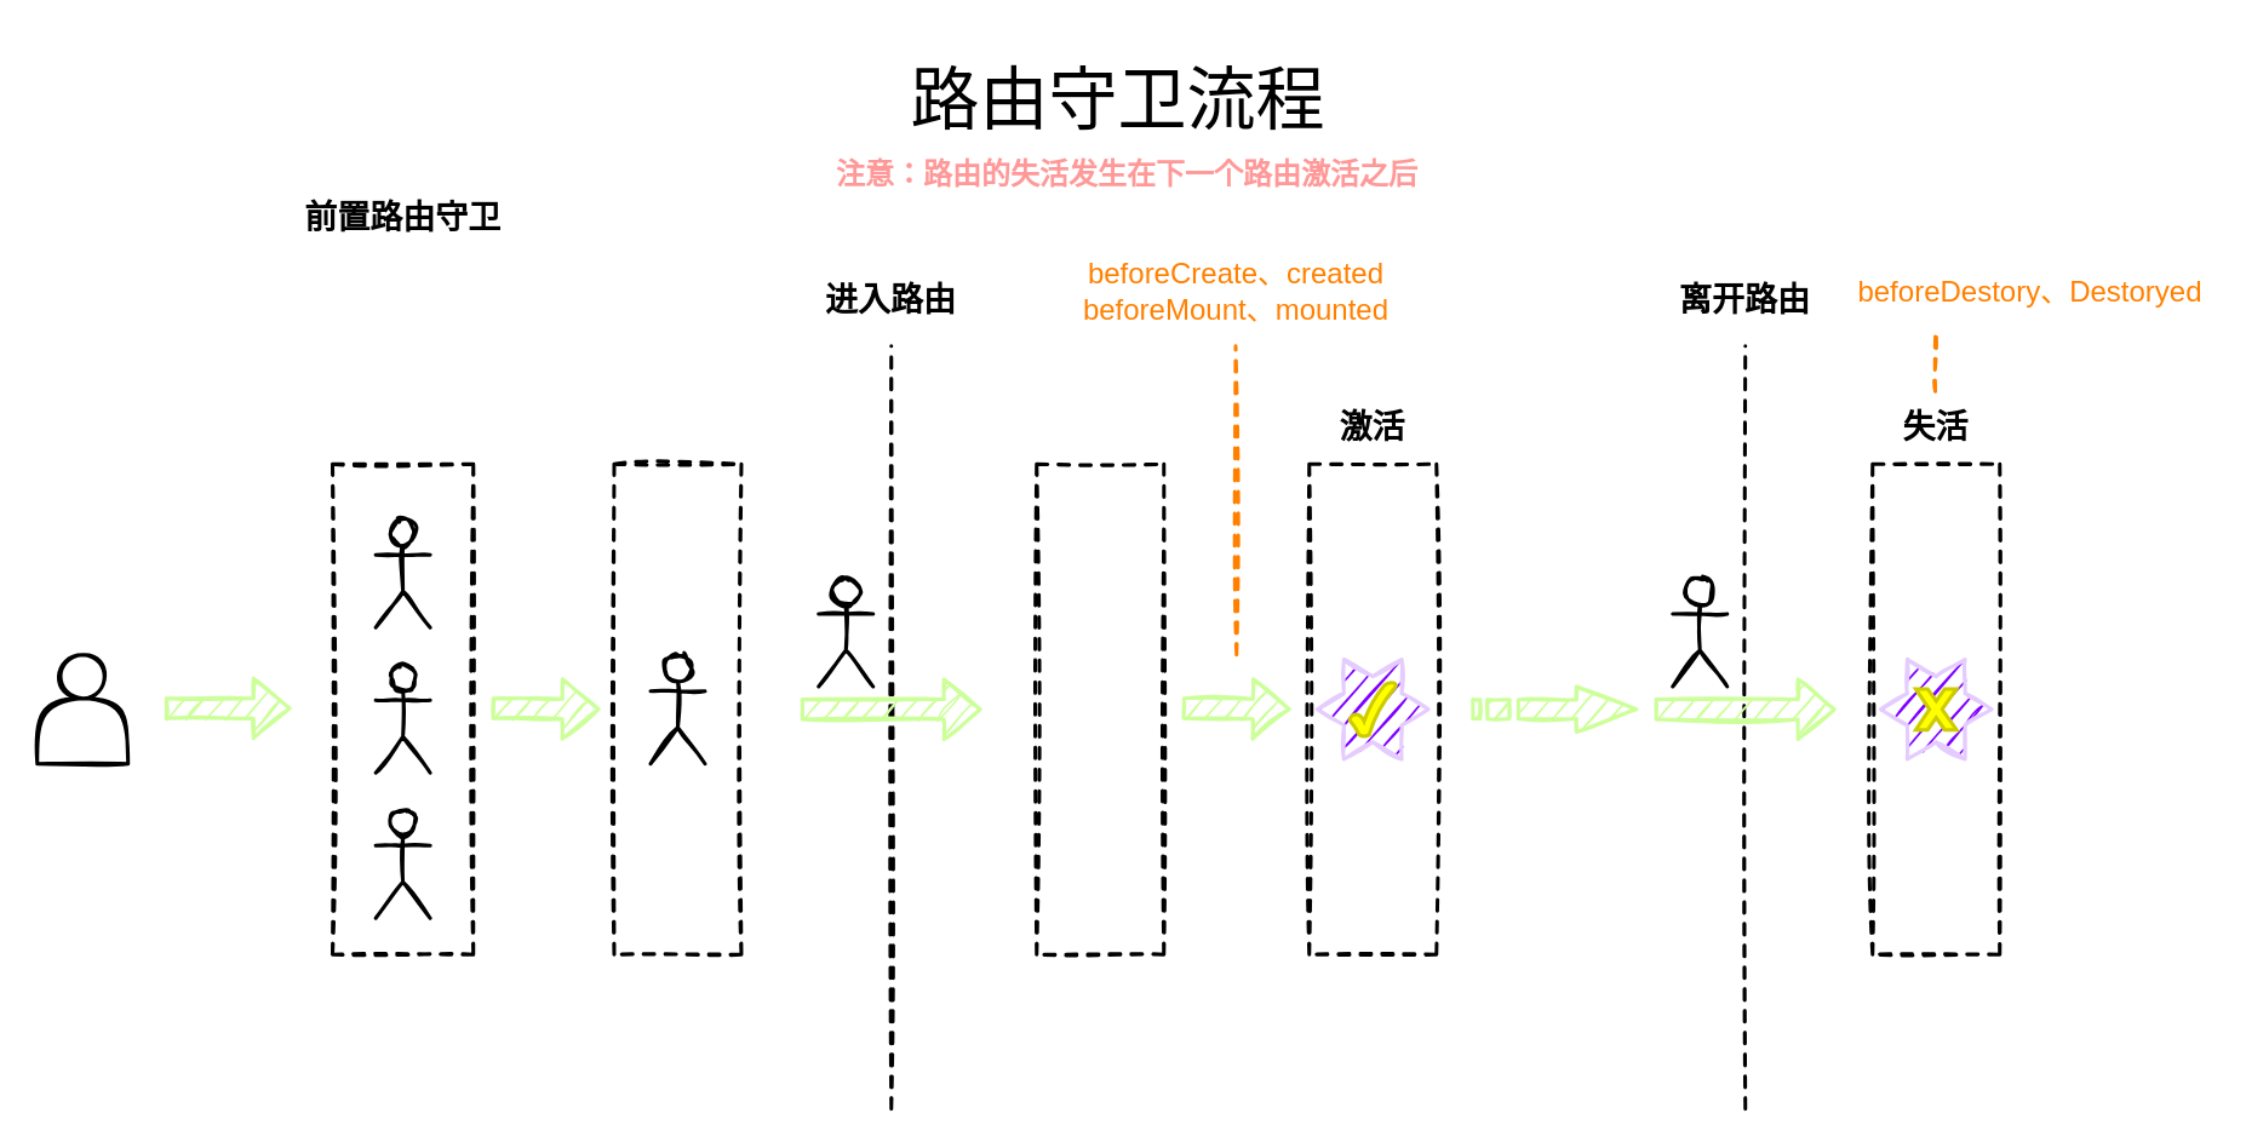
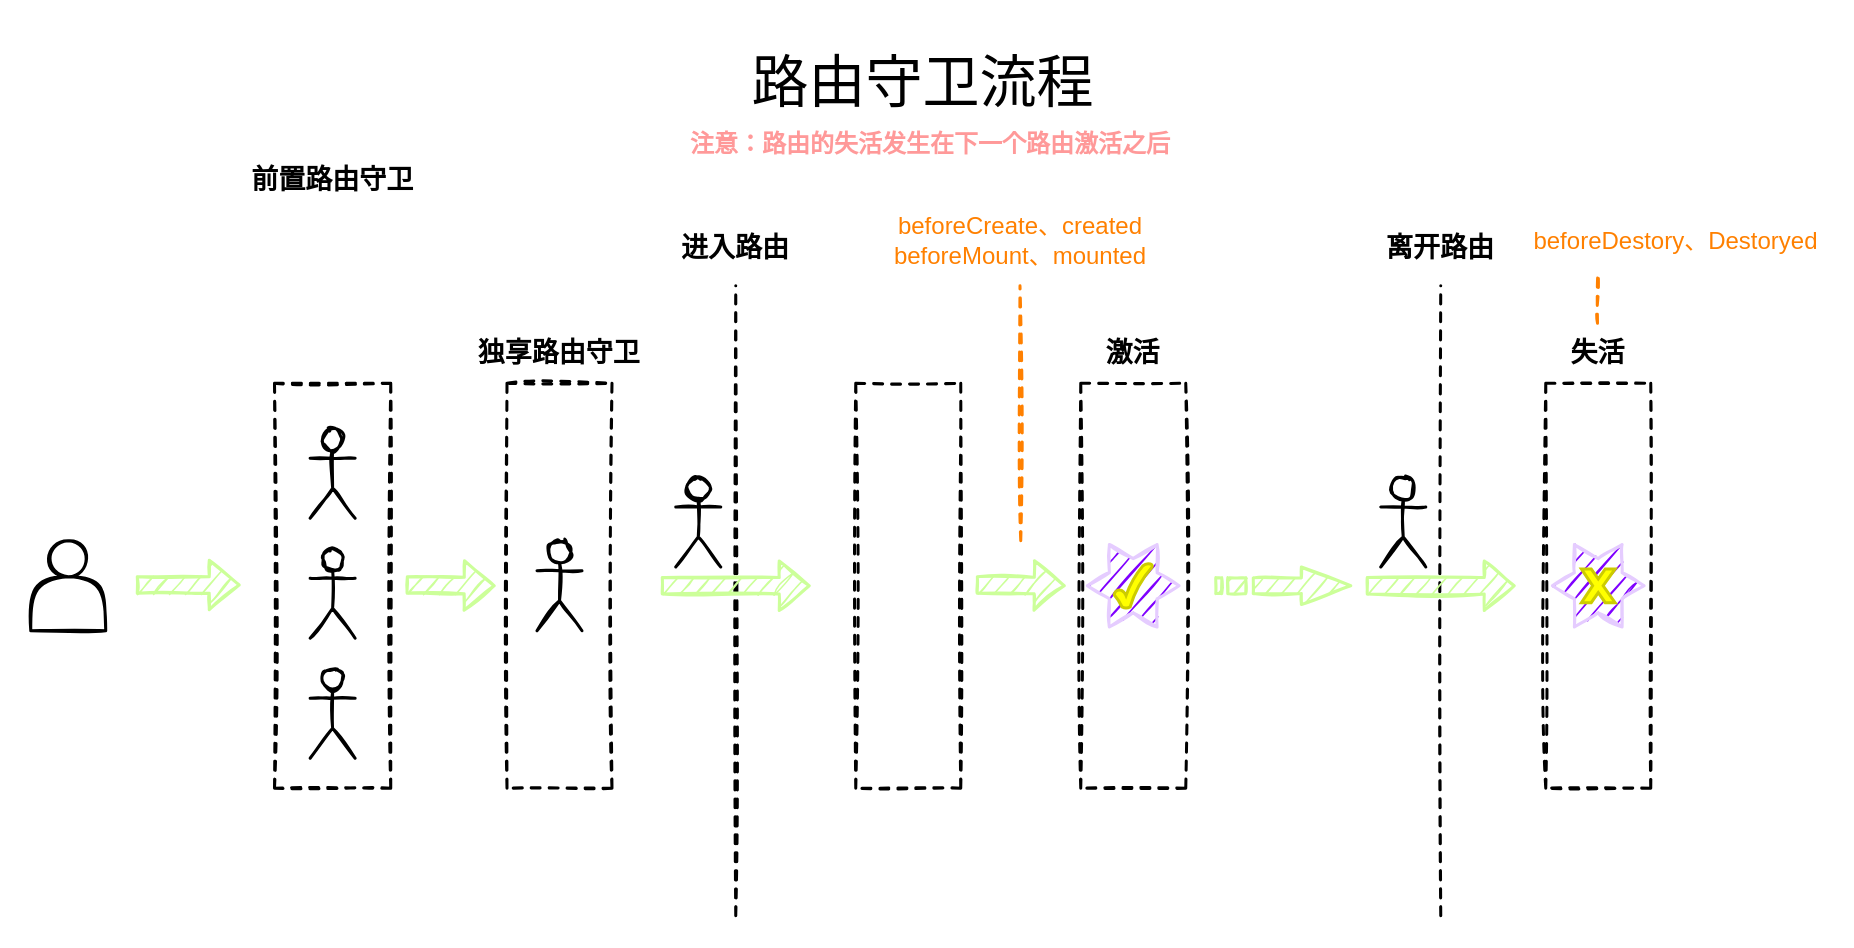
+ <mxCell id="11" value="&lt;b style=&quot;&quot;&gt;&lt;font style=&quot;font-size: 18px;&quot;&gt;独享路由守卫&lt;/font&gt;&lt;/b&gt;" style="text;html=1;strokeColor=none;fillColor=none;align=center;verticalAlign=middle;whiteSpace=wrap;rounded=0;dashed=1;sketch=1;" vertex="1" parent="1"><mxGeometry x="300" y="220" width="145" height="30" as="geometry" /></mxCell>
